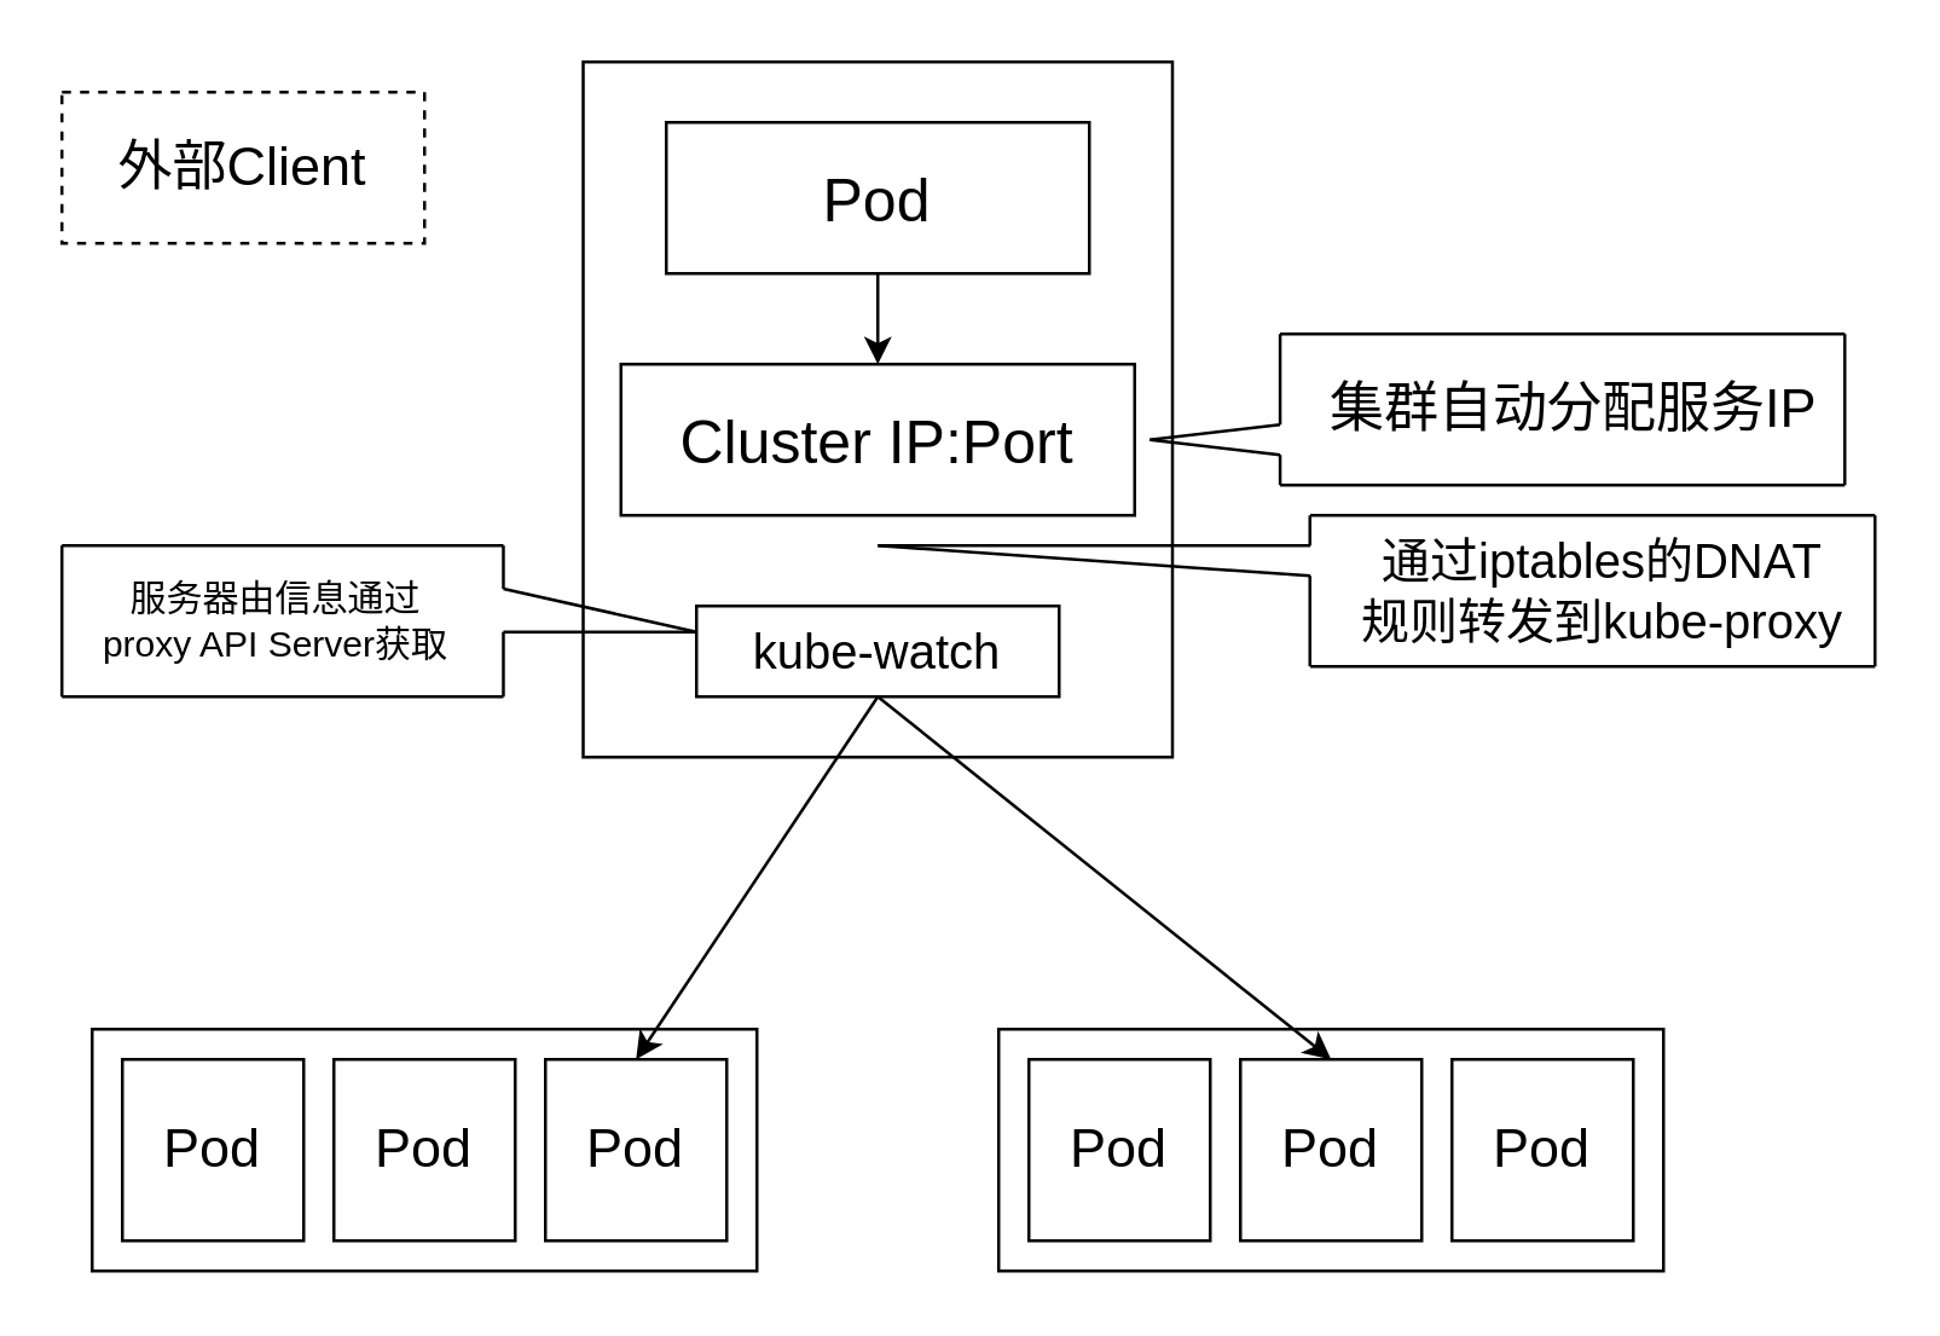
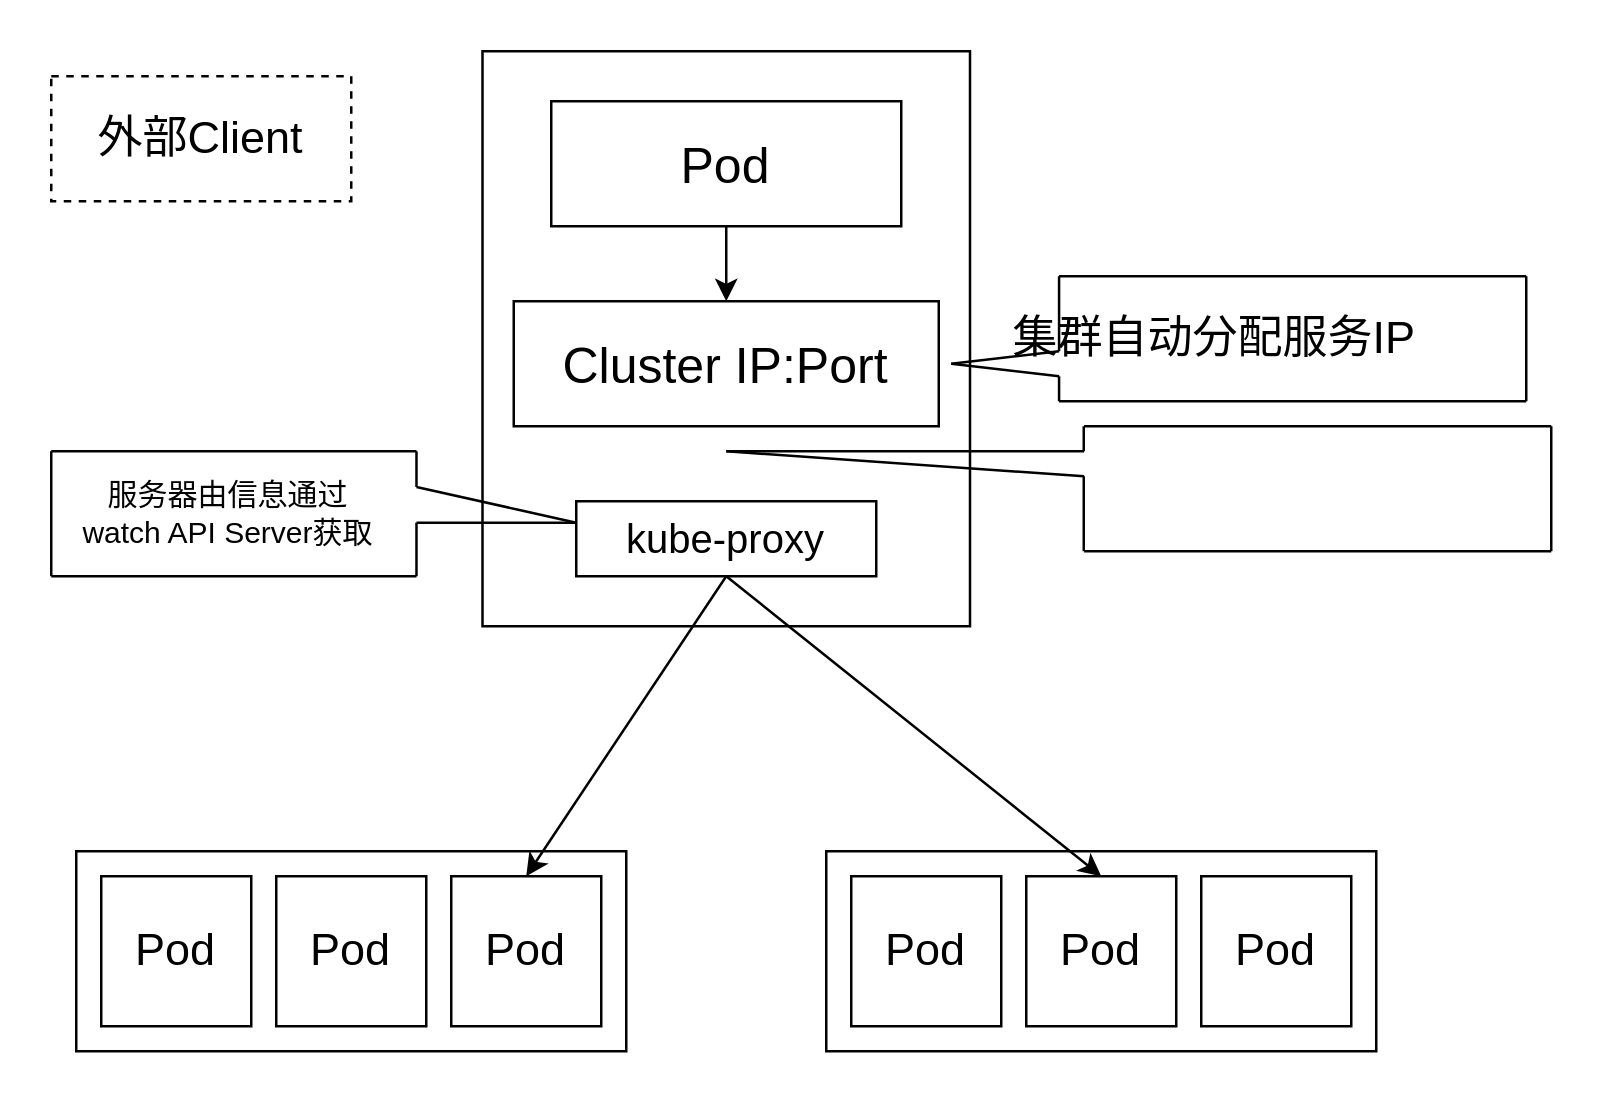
- <mxCell id="14" value="&lt;font style=&quot;font-size: 18px;&quot;&gt;集群自动分配服务IP&lt;/font&gt;" style="text;html=1;align=center;verticalAlign=middle;resizable=0;points=[];autosize=1;strokeColor=none;fillColor=none;" vertex="1" parent="6"><mxGeometry x="50" y="5" width="180" height="40" as="geometry" /></mxCell>
+ <mxCell id="14" value="&lt;font style=&quot;font-size: 18px;&quot;&gt;集群自动分配服务IP&lt;/font&gt;" style="text;html=1;align=center;verticalAlign=middle;resizable=0;points=[];autosize=1;strokeColor=none;fillColor=none;" vertex="1" parent="6"><mxGeometry x="15" y="5" width="180" height="40" as="geometry" /></mxCell>
- <mxCell id="33" value="通过iptables的DNAT&lt;br style=&quot;font-size: 16px;&quot;&gt;规则转发到kube-proxy" style="text;html=1;strokeColor=none;fillColor=none;align=center;verticalAlign=middle;whiteSpace=wrap;rounded=0;fontSize=16;" vertex="1" parent="25"><mxGeometry x="150" y="10" width="180" height="30" as="geometry" /></mxCell>
- <mxCell id="24" value="服务器由信息通过&lt;br&gt;proxy API Server获取" style="text;html=1;strokeColor=none;fillColor=none;align=center;verticalAlign=middle;whiteSpace=wrap;rounded=0;" vertex="1" parent="16"><mxGeometry y="7.15" width="141.74" height="35.71" as="geometry" /></mxCell>
+ <mxCell id="24" value="服务器由信息通过&lt;br&gt;watch API Server获取" style="text;html=1;strokeColor=none;fillColor=none;align=center;verticalAlign=middle;whiteSpace=wrap;rounded=0;" vertex="1" parent="16"><mxGeometry y="7.15" width="141.74" height="35.71" as="geometry" /></mxCell>
- <mxCell id="4" value="kube-watch" style="rounded=0;whiteSpace=wrap;html=1;fontSize=16;" vertex="1" parent="1"><mxGeometry x="230" y="200" width="120" height="30" as="geometry" /></mxCell>
+ <mxCell id="4" value="kube-proxy" style="rounded=0;whiteSpace=wrap;html=1;fontSize=16;" vertex="1" parent="1"><mxGeometry x="230" y="200" width="120" height="30" as="geometry" /></mxCell>
